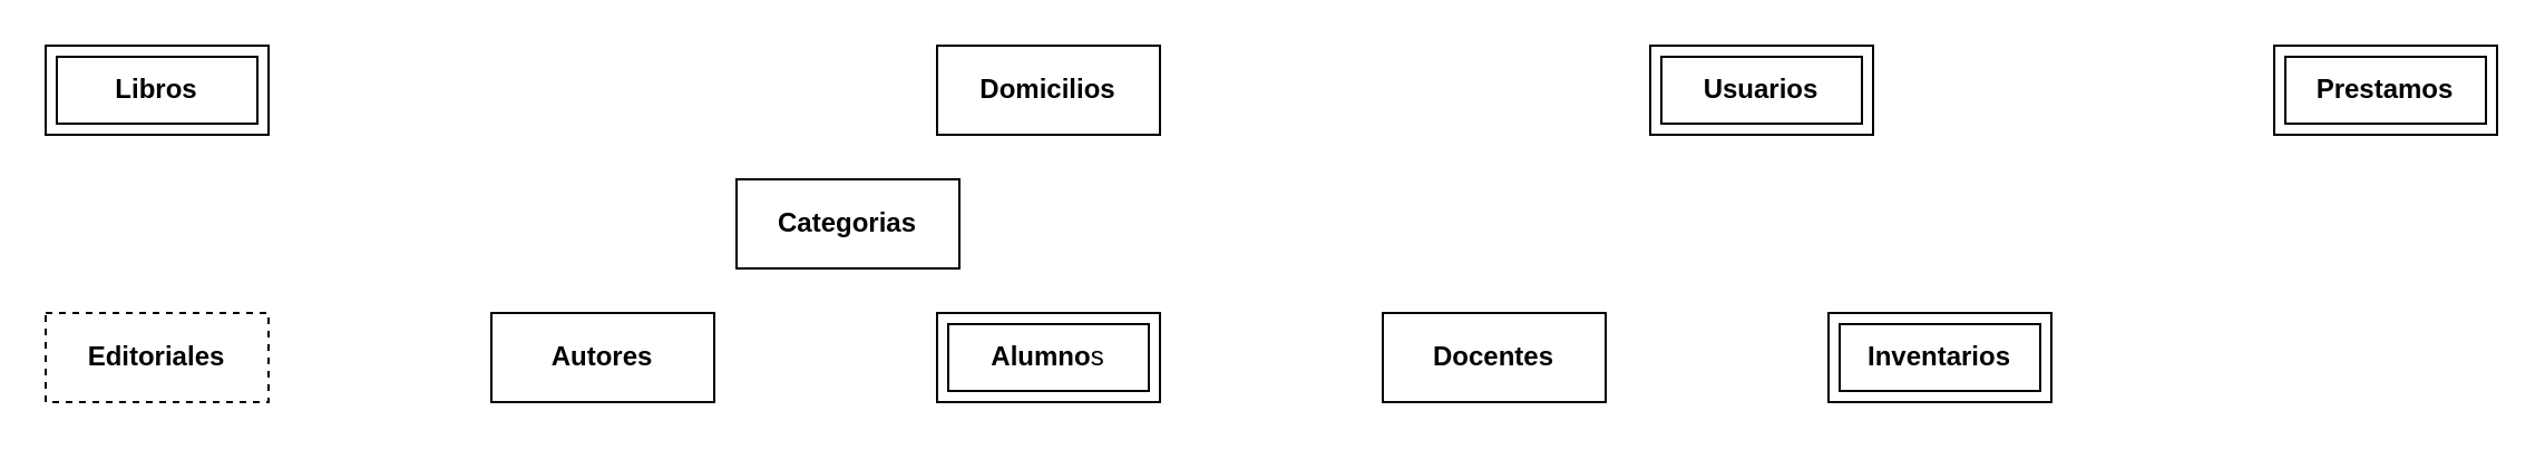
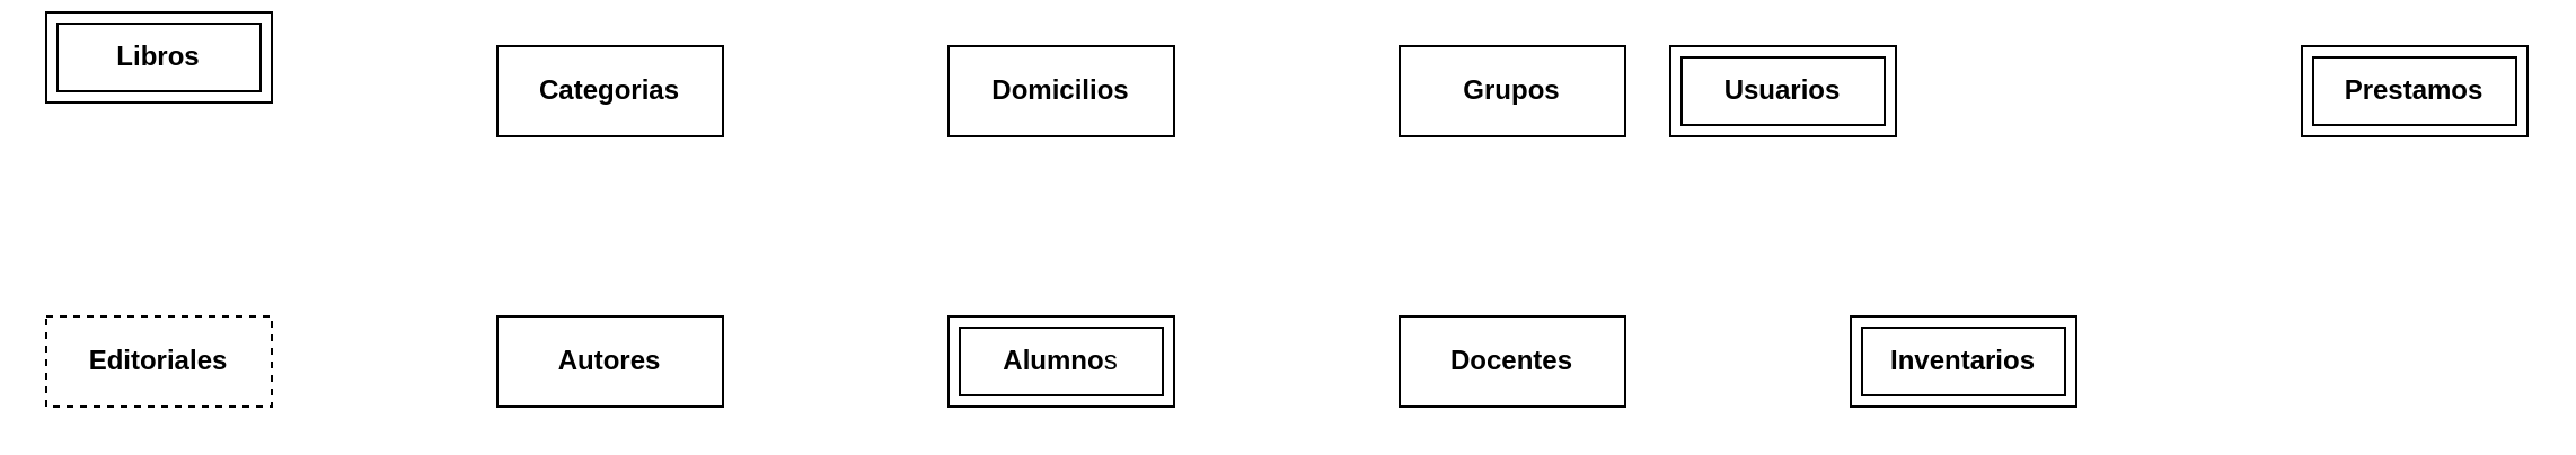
- <mxCell id="2" value="&lt;b&gt;Libros&lt;/b&gt;" style="shape=ext;margin=3;double=1;whiteSpace=wrap;html=1;align=center;" vertex="1" parent="1"><mxGeometry x="20" y="20" width="100" height="40" as="geometry" /></mxCell>
+ <mxCell id="2" value="&lt;b&gt;Libros&lt;/b&gt;" style="shape=ext;margin=3;double=1;whiteSpace=wrap;html=1;align=center;" vertex="1" parent="1"><mxGeometry x="20" y="5" width="100" height="40" as="geometry" /></mxCell>
+ <mxCell id="8" value="&lt;b&gt;Grupos&lt;/b&gt;" style="whiteSpace=wrap;html=1;align=center;" vertex="1" parent="1"><mxGeometry x="620" y="20" width="100" height="40" as="geometry" /></mxCell>
- <mxCell id="4" value="&lt;b&gt;Categorias&lt;/b&gt;" style="whiteSpace=wrap;html=1;align=center;" vertex="1" parent="1"><mxGeometry x="330" y="80" width="100" height="40" as="geometry" /></mxCell>
+ <mxCell id="4" value="&lt;b&gt;Categorias&lt;/b&gt;" style="whiteSpace=wrap;html=1;align=center;" vertex="1" parent="1"><mxGeometry x="220" y="20" width="100" height="40" as="geometry" /></mxCell>
